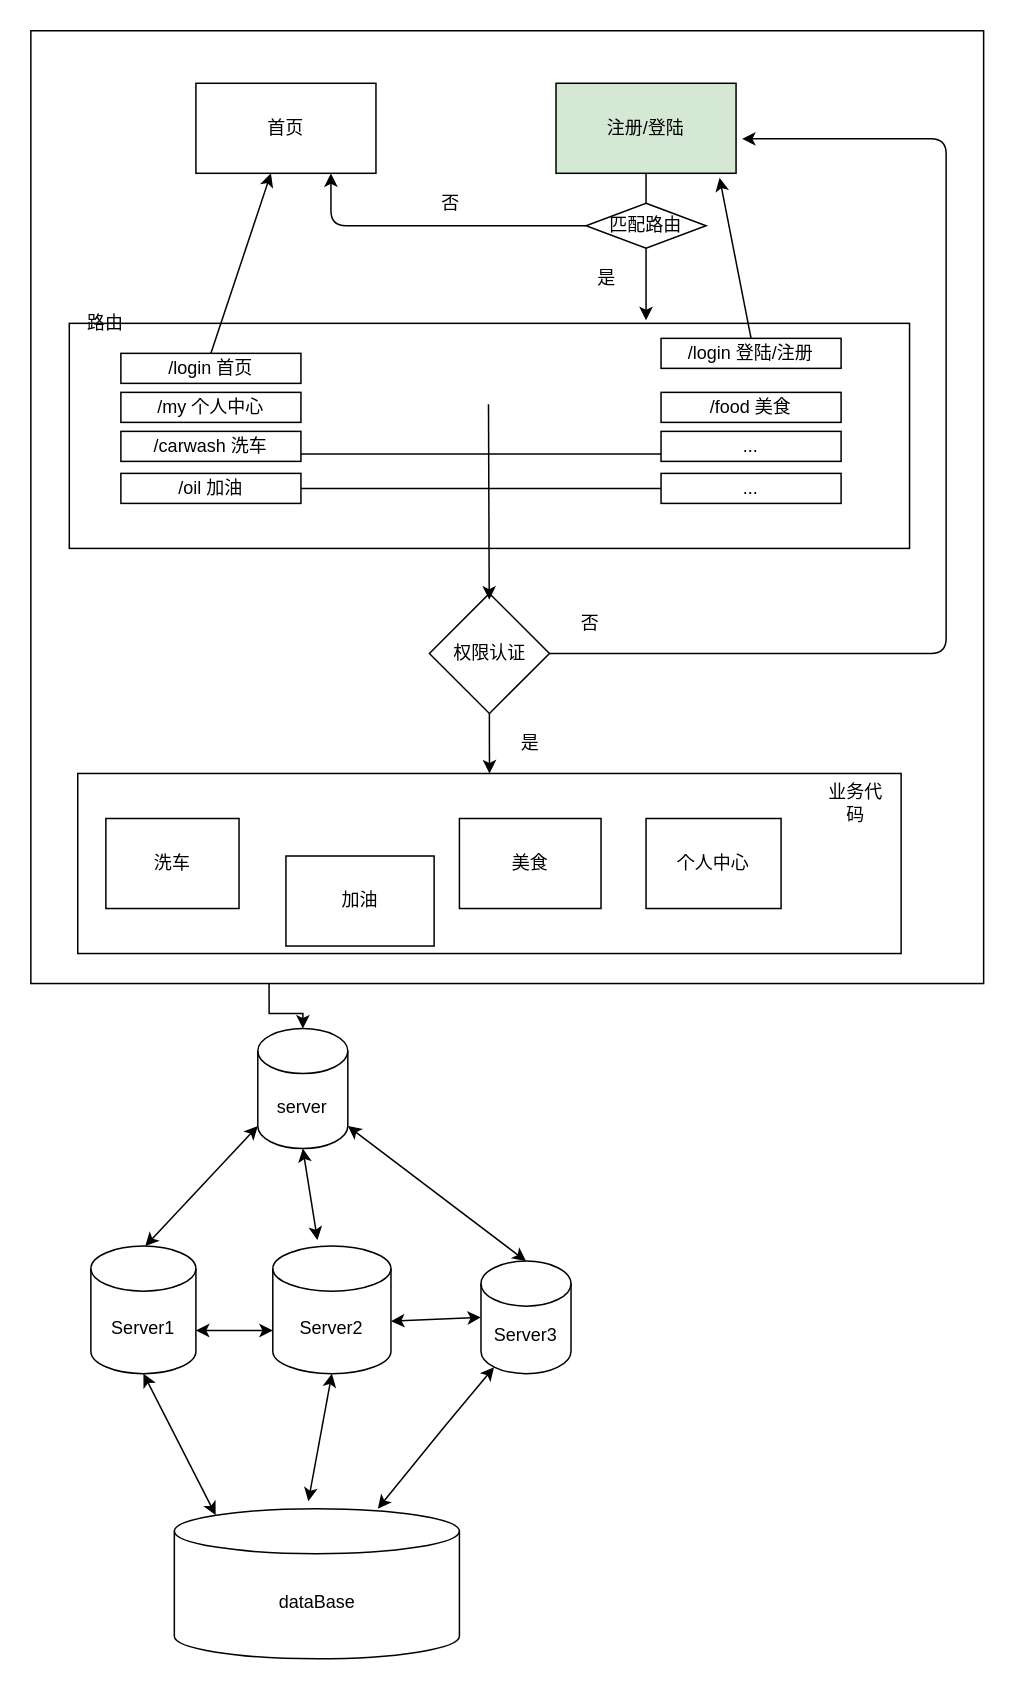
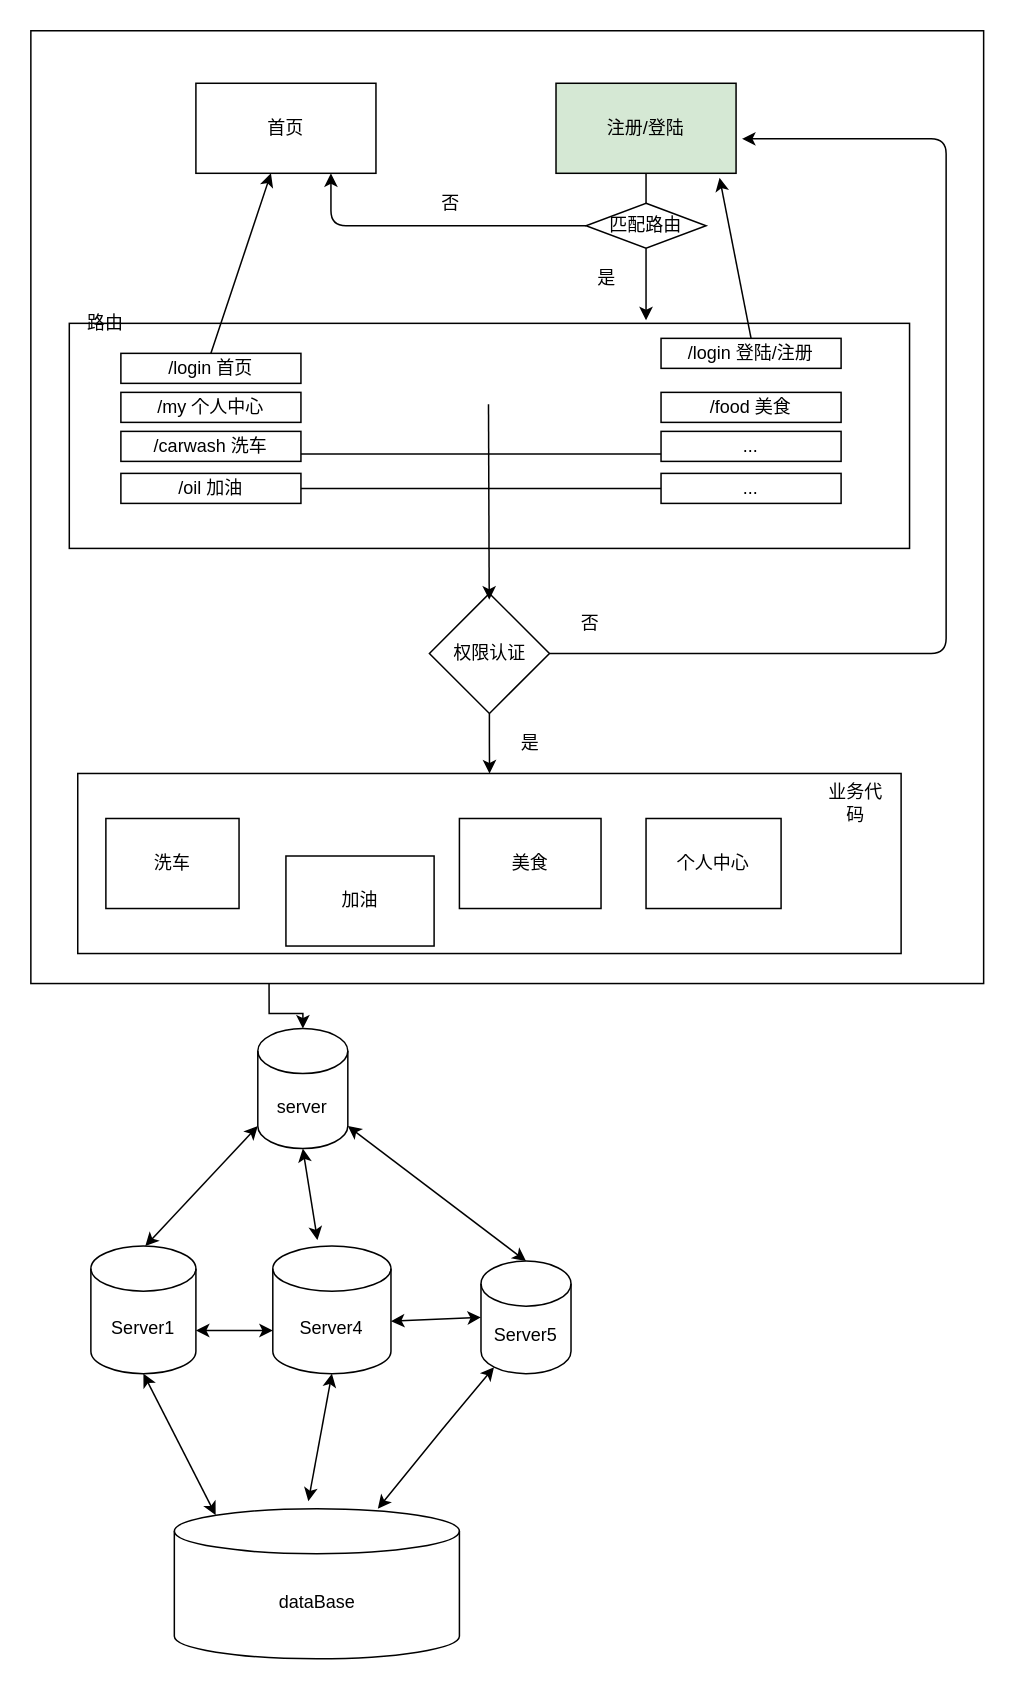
- <mxCell id="8" value="&lt;span&gt;Server2&lt;/span&gt;" style="shape=cylinder3;whiteSpace=wrap;html=1;boundedLbl=1;backgroundOutline=1;size=15;" vertex="1" parent="1"><mxGeometry x="181.25" y="830" width="78.75" height="85" as="geometry" /></mxCell>
+ <mxCell id="8" value="&lt;span&gt;Server4&lt;/span&gt;" style="shape=cylinder3;whiteSpace=wrap;html=1;boundedLbl=1;backgroundOutline=1;size=15;" vertex="1" parent="1"><mxGeometry x="181.25" y="830" width="78.75" height="85" as="geometry" /></mxCell>
- <mxCell id="9" value="&lt;span&gt;Server3&lt;/span&gt;" style="shape=cylinder3;whiteSpace=wrap;html=1;boundedLbl=1;backgroundOutline=1;size=15;" vertex="1" parent="1"><mxGeometry x="320" y="840" width="60" height="75" as="geometry" /></mxCell>
+ <mxCell id="9" value="&lt;span&gt;Server5&lt;/span&gt;" style="shape=cylinder3;whiteSpace=wrap;html=1;boundedLbl=1;backgroundOutline=1;size=15;" vertex="1" parent="1"><mxGeometry x="320" y="840" width="60" height="75" as="geometry" /></mxCell>
